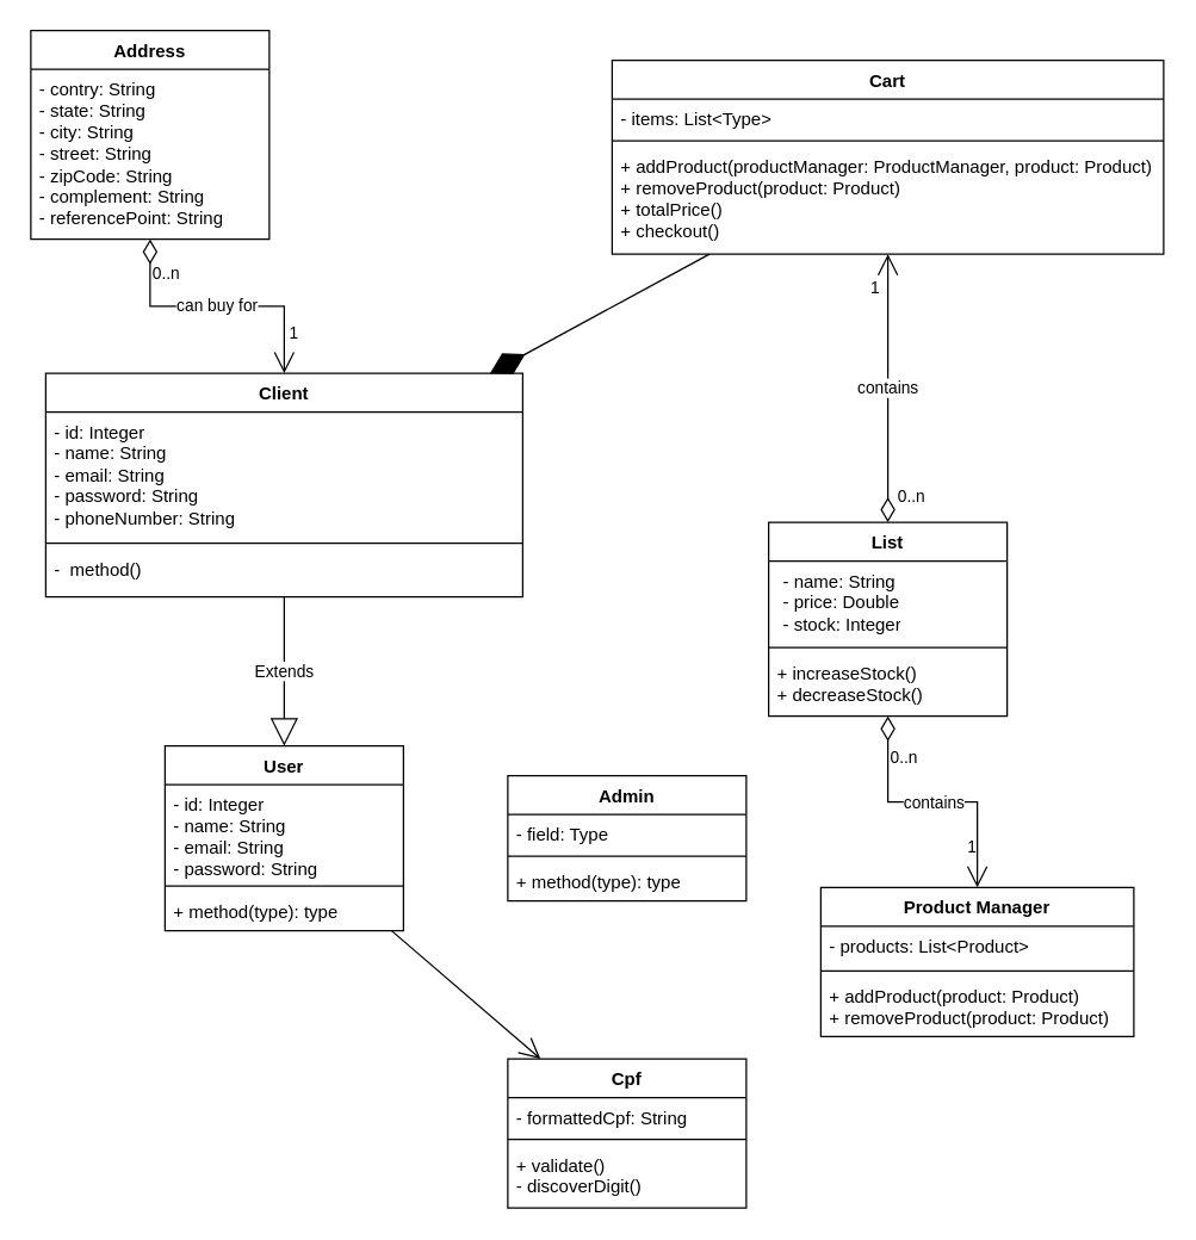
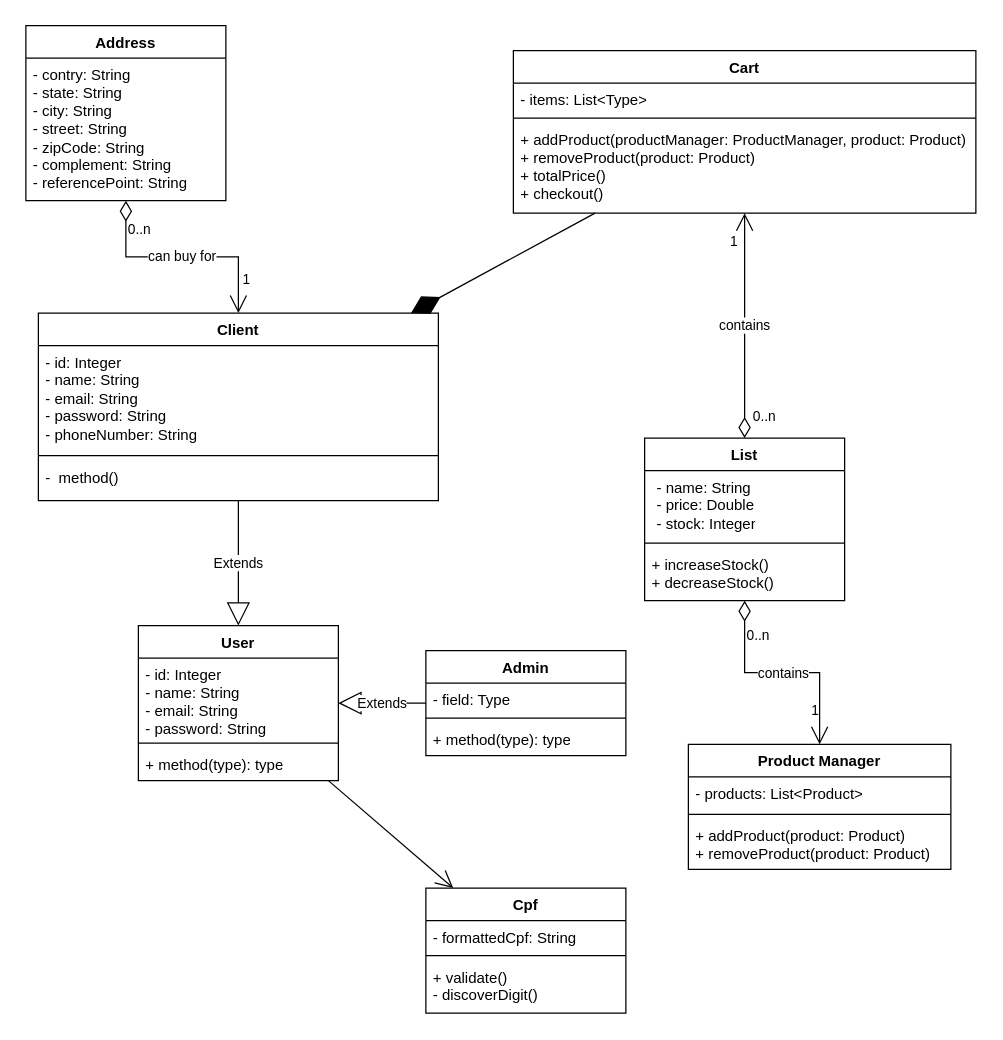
+ <mxCell id="43" value="Extends" style="endArrow=block;endSize=16;endFill=0;html=1;rounded=0;" edge="1" parent="1" source="35" target="39"><mxGeometry width="160" relative="1" as="geometry"><mxPoint x="260" y="500" as="sourcePoint" /><mxPoint x="450" y="450" as="targetPoint" /></mxGeometry></mxCell>
